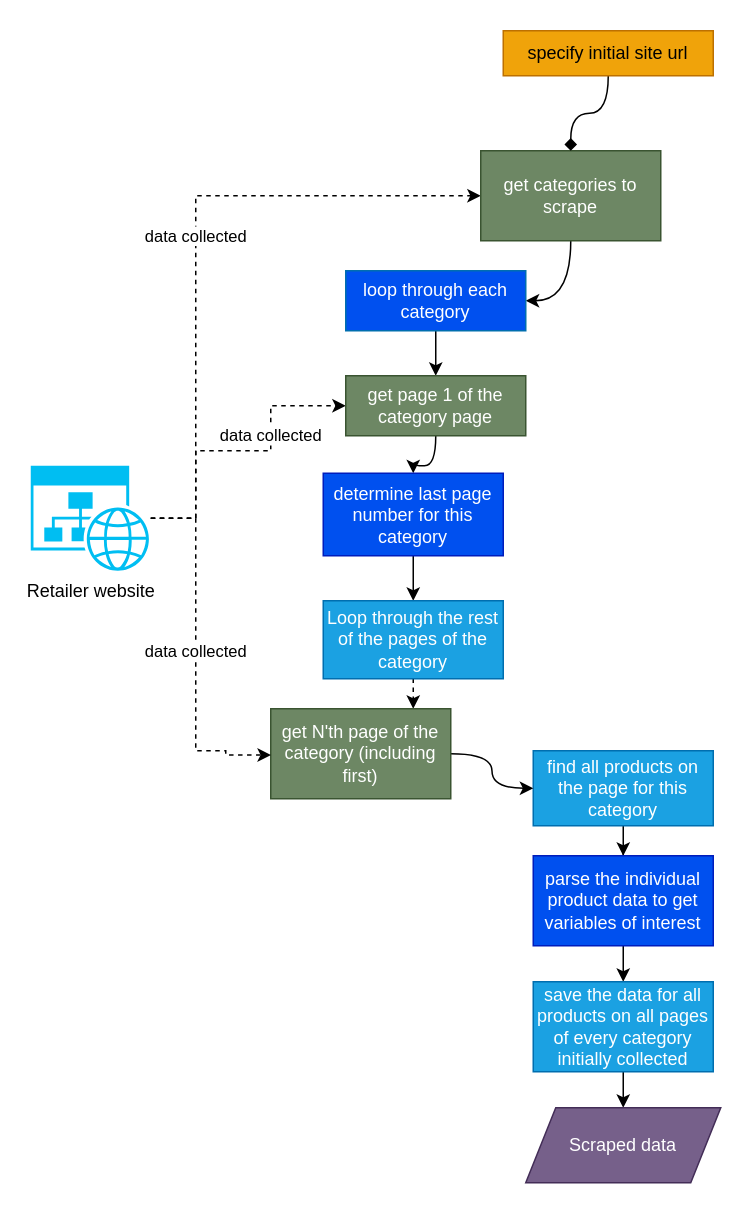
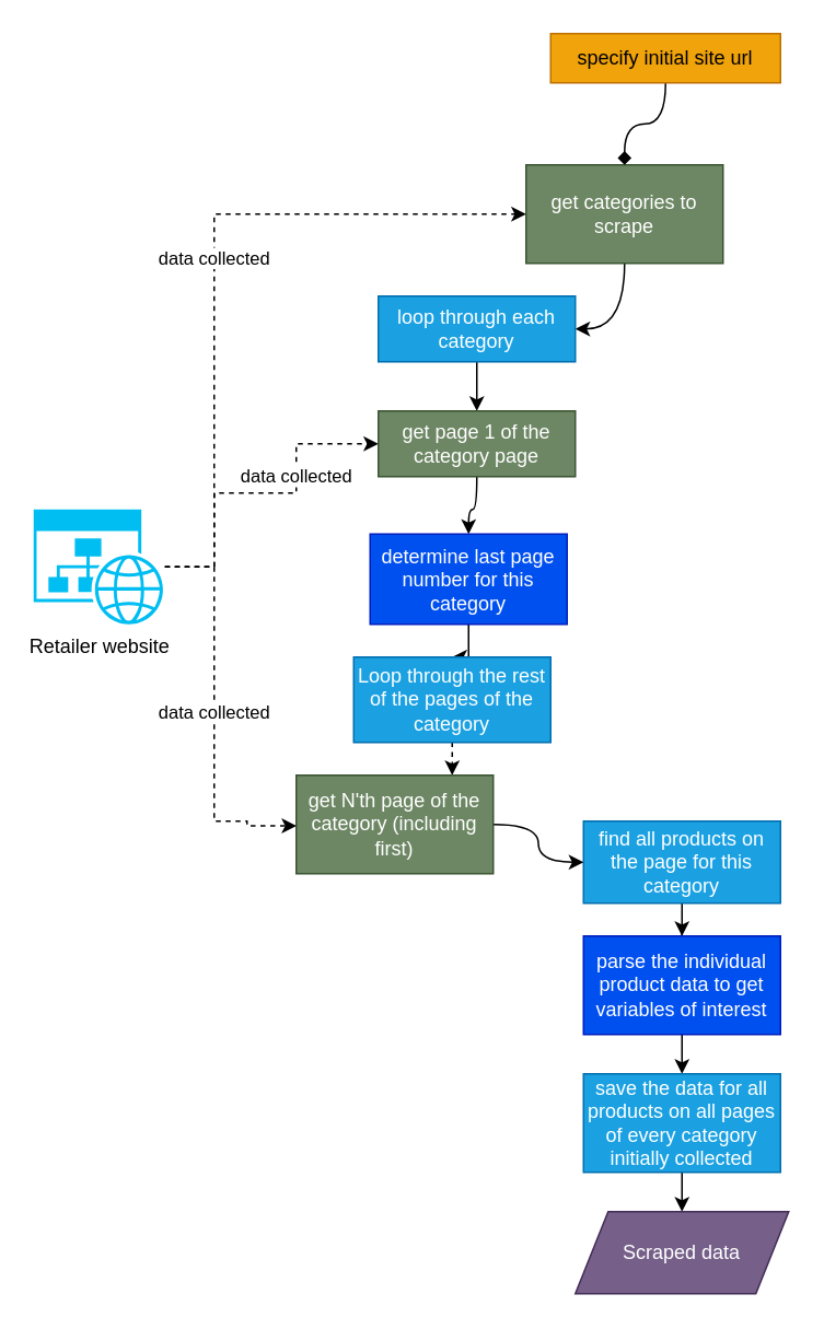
- <mxCell id="8" value="loop through each category" style="rounded=0;whiteSpace=wrap;html=1;fillColor=#0050ef;fontColor=#ffffff;strokeColor=#006EAF;" vertex="1" parent="1"><mxGeometry x="230" y="180" width="120" height="40" as="geometry" /></mxCell>
+ <mxCell id="8" value="loop through each category" style="rounded=0;whiteSpace=wrap;html=1;fillColor=#1ba1e2;fontColor=#ffffff;strokeColor=#006EAF;" vertex="1" parent="1"><mxGeometry x="230" y="180" width="120" height="40" as="geometry" /></mxCell>
- <mxCell id="21" value="determine last page number for this category" style="rounded=0;whiteSpace=wrap;html=1;fillColor=#0050ef;fontColor=#ffffff;strokeColor=#001DBC;" vertex="1" parent="1"><mxGeometry x="215" y="315" width="120" height="55" as="geometry" /></mxCell>
+ <mxCell id="21" value="determine last page number for this category" style="rounded=0;whiteSpace=wrap;html=1;fillColor=#0050ef;fontColor=#ffffff;strokeColor=#001DBC;" vertex="1" parent="1"><mxGeometry x="225" y="325" width="120" height="55" as="geometry" /></mxCell>
